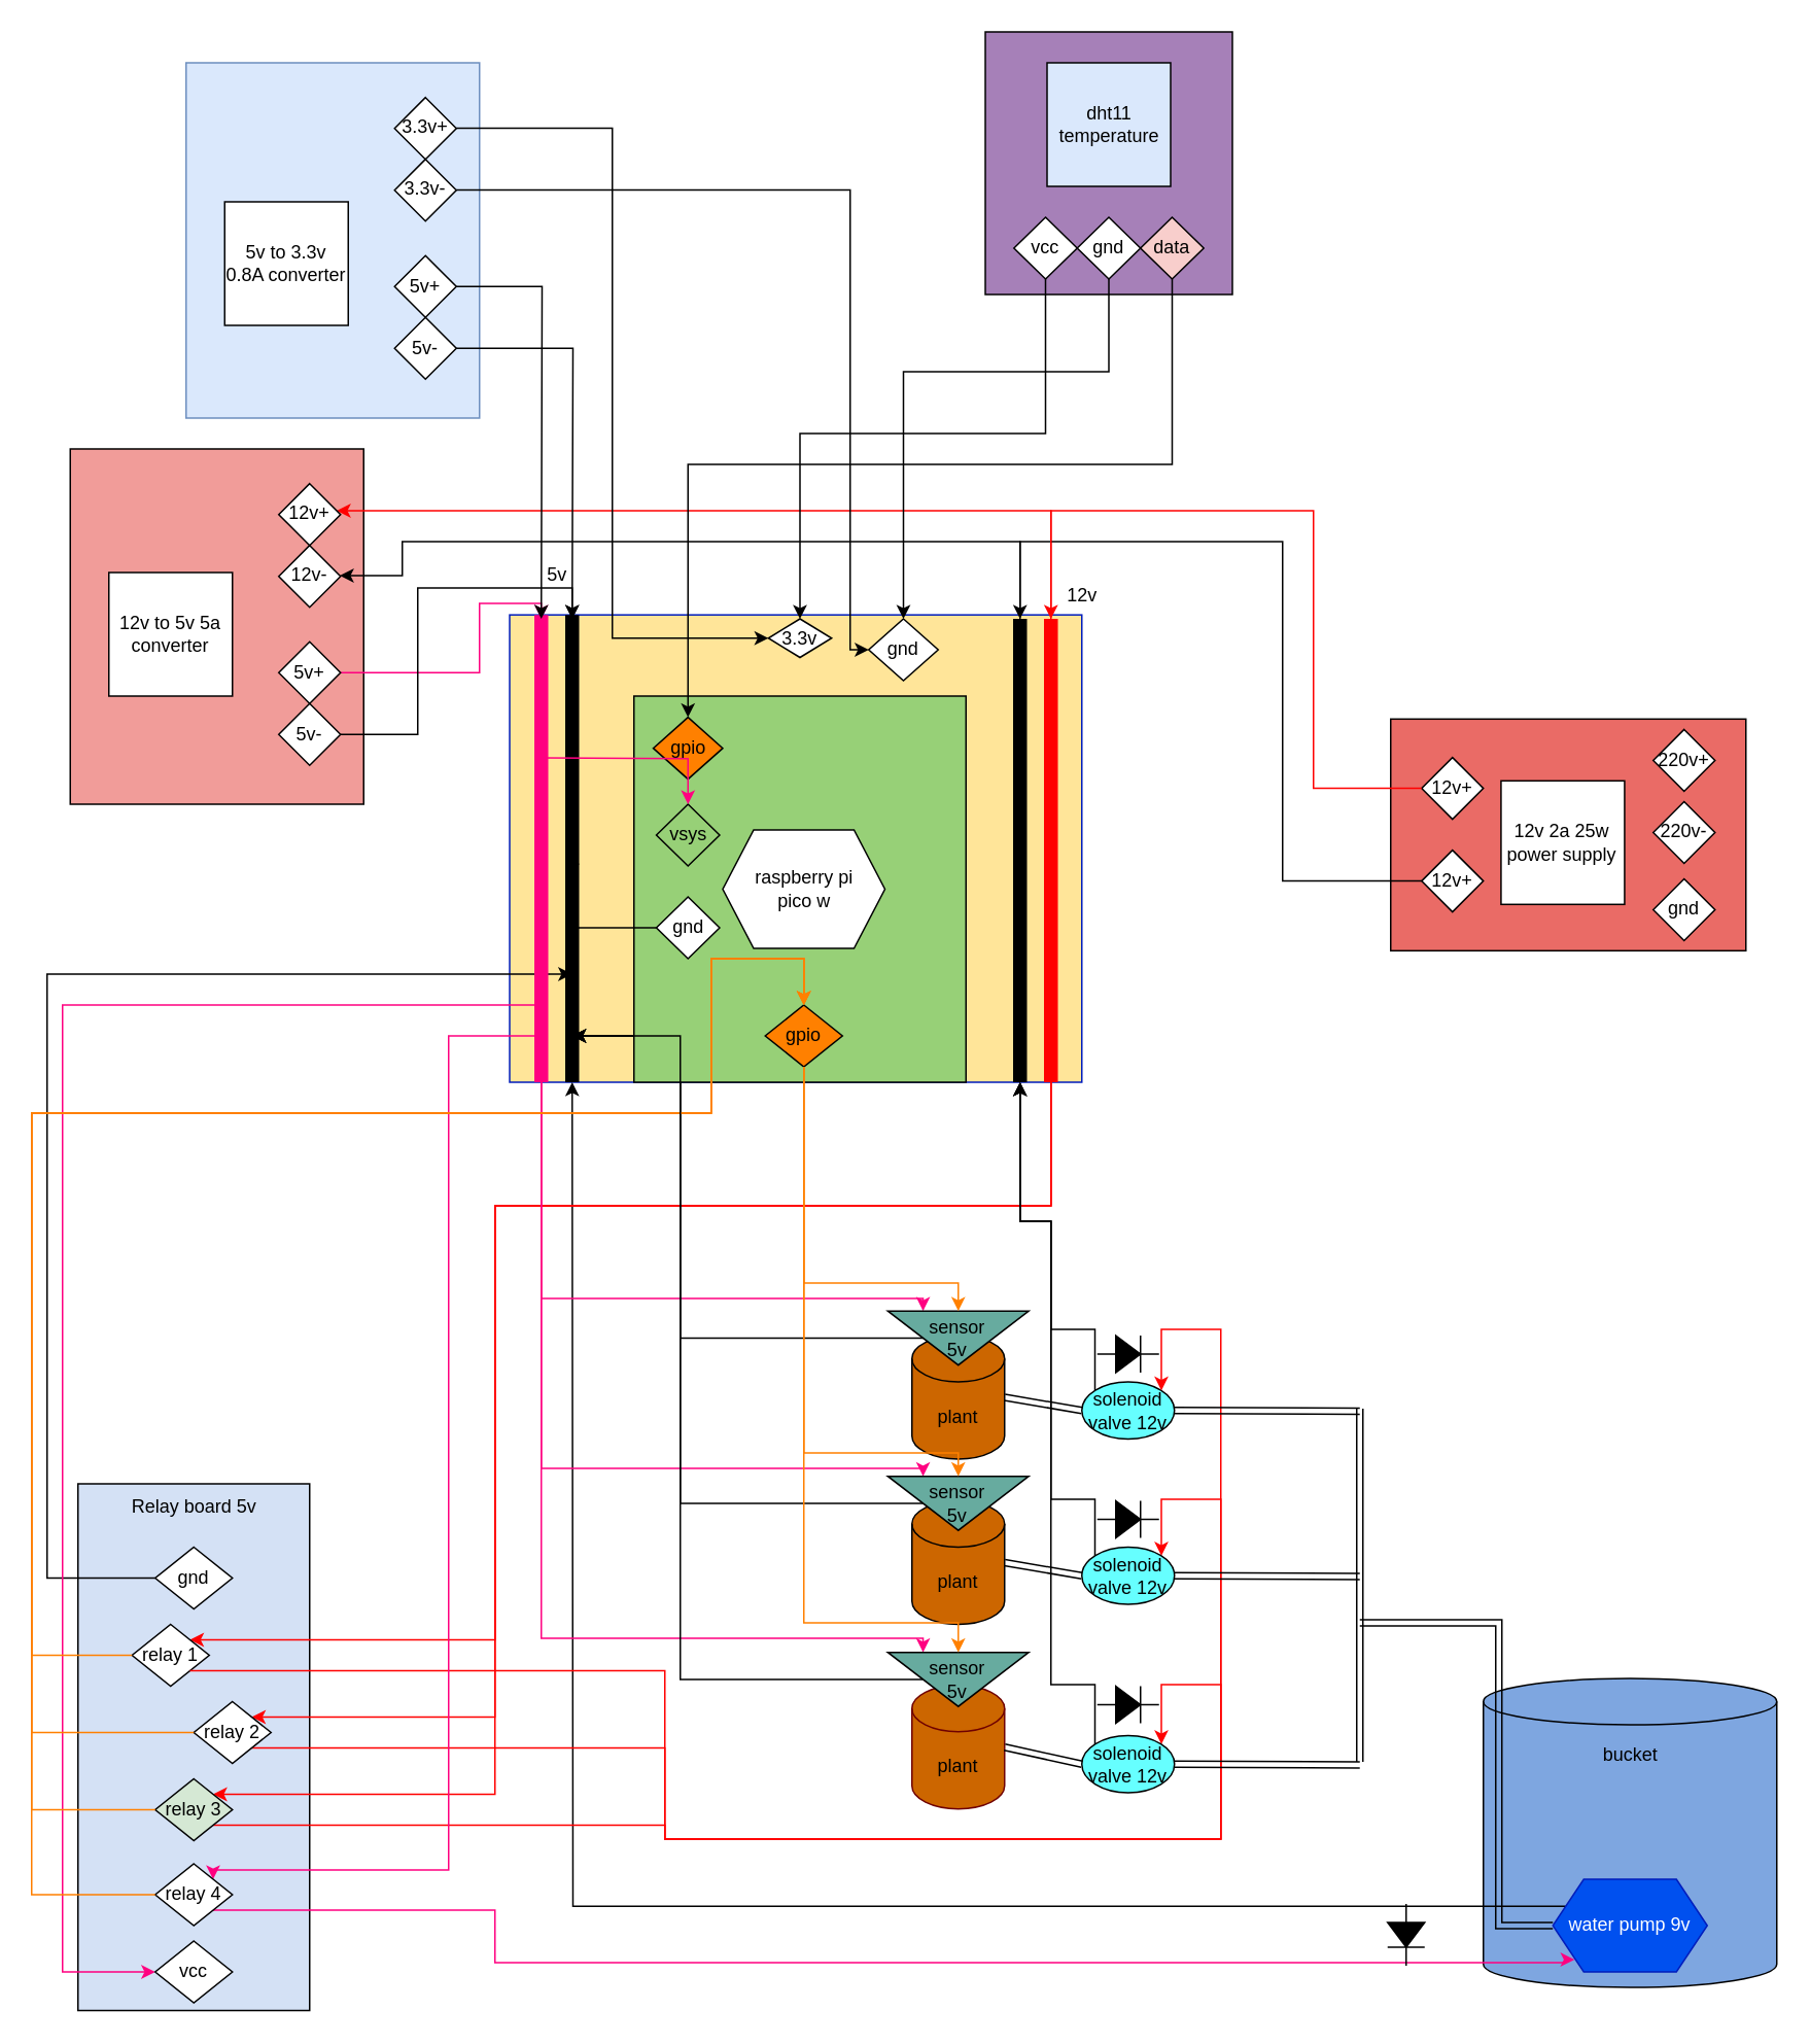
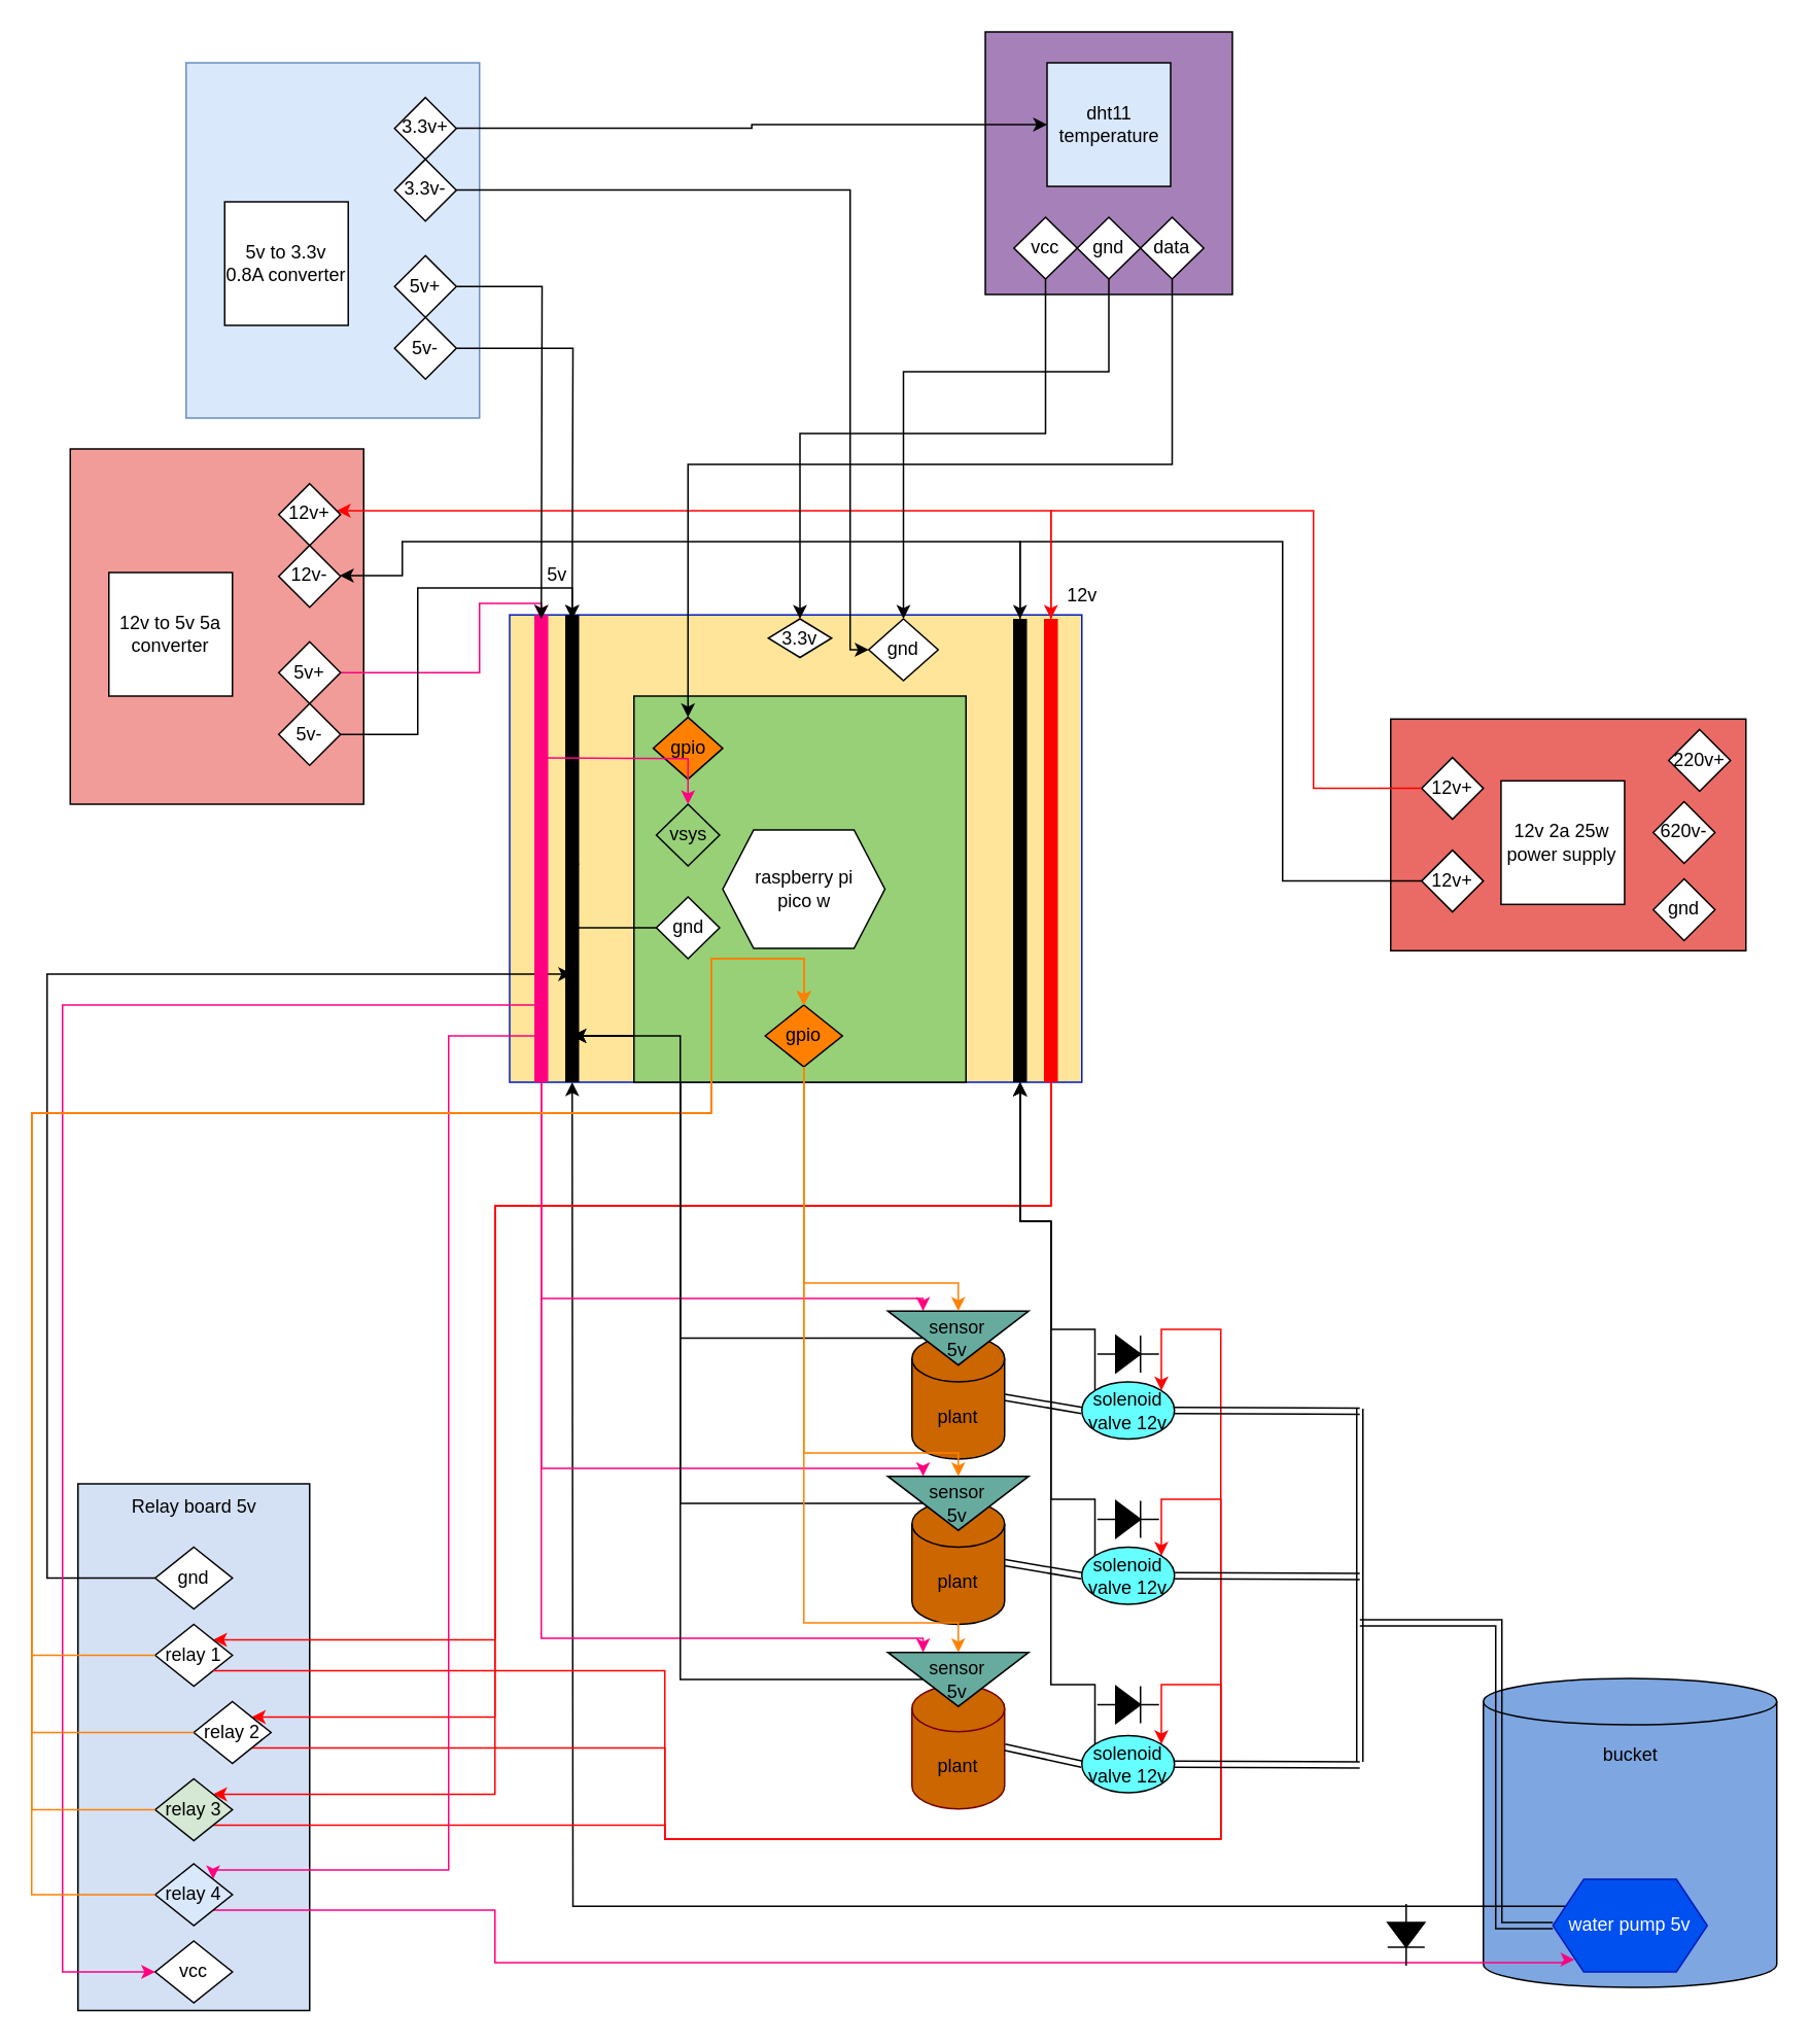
- <mxCell id="77" value="data" style="rhombus;whiteSpace=wrap;html=1;fillColor=#f8cecc;" parent="72" vertex="1"><mxGeometry x="100.48" y="120" width="40.97" height="40" as="geometry" /></mxCell>
+ <mxCell id="77" value="data" style="rhombus;whiteSpace=wrap;html=1;" parent="72" vertex="1"><mxGeometry x="100.48" y="120" width="40.97" height="40" as="geometry" /></mxCell>
- <mxCell id="112" style="edgeStyle=orthogonalEdgeStyle;rounded=0;orthogonalLoop=1;jettySize=auto;html=1;entryX=0;entryY=0.5;entryDx=0;entryDy=0;" parent="1" source="113" target="118" edge="1"><mxGeometry relative="1" as="geometry" /></mxCell>
+ <mxCell id="112" style="edgeStyle=orthogonalEdgeStyle;rounded=0;orthogonalLoop=1;jettySize=auto;html=1;" parent="1" source="113" target="74" edge="1"><mxGeometry relative="1" as="geometry" /></mxCell>
- <mxCell id="67" value="220v+" style="rhombus;whiteSpace=wrap;html=1;" parent="64" vertex="1"><mxGeometry x="170" y="6.75" width="40" height="40" as="geometry" /></mxCell>
+ <mxCell id="67" value="220v+" style="rhombus;whiteSpace=wrap;html=1;" parent="64" vertex="1"><mxGeometry x="180" y="6.75" width="40" height="40" as="geometry" /></mxCell>
- <mxCell id="69" value="220v-" style="rhombus;whiteSpace=wrap;html=1;" parent="64" vertex="1"><mxGeometry x="170" y="53.5" width="40" height="40" as="geometry" /></mxCell>
+ <mxCell id="69" value="620v-" style="rhombus;whiteSpace=wrap;html=1;" parent="64" vertex="1"><mxGeometry x="170" y="53.5" width="40" height="40" as="geometry" /></mxCell>
- <mxCell id="10" value="relay 1" style="rhombus;whiteSpace=wrap;html=1;" parent="1" vertex="1"><mxGeometry x="85" y="1051" width="50" height="40" as="geometry" /></mxCell>
+ <mxCell id="10" value="relay 1" style="rhombus;whiteSpace=wrap;html=1;" parent="1" vertex="1"><mxGeometry x="100" y="1051" width="50" height="40" as="geometry" /></mxCell>
- <mxCell id="20" value="relay 4" style="rhombus;whiteSpace=wrap;html=1;" parent="1" vertex="1"><mxGeometry x="100" y="1206" width="50" height="40" as="geometry" /></mxCell>
+ <mxCell id="20" value="relay 4" style="rhombus;whiteSpace=wrap;html=1;fillColor=#dae8fc;" parent="1" vertex="1"><mxGeometry x="100" y="1206" width="50" height="40" as="geometry" /></mxCell>
- <mxCell id="6" value="water pump 9v" style="shape=hexagon;perimeter=hexagonPerimeter2;whiteSpace=wrap;html=1;fixedSize=1;fillColor=#0050ef;fontColor=#ffffff;strokeColor=#001DBC;" parent="1" vertex="1"><mxGeometry x="1005" y="1216" width="100" height="60" as="geometry" /></mxCell>
+ <mxCell id="6" value="water pump 5v" style="shape=hexagon;perimeter=hexagonPerimeter2;whiteSpace=wrap;html=1;fixedSize=1;fillColor=#0050ef;fontColor=#ffffff;strokeColor=#001DBC;" parent="1" vertex="1"><mxGeometry x="1005" y="1216" width="100" height="60" as="geometry" /></mxCell>
